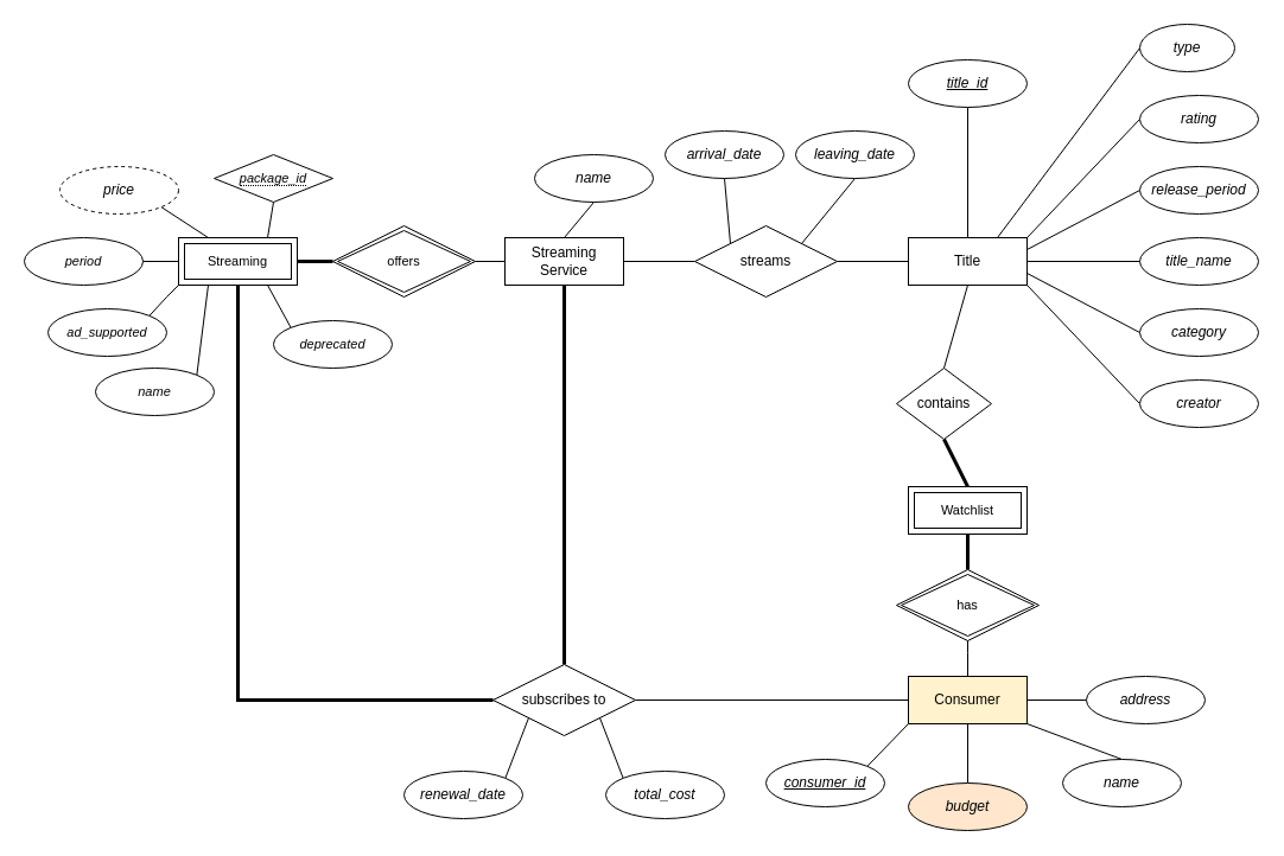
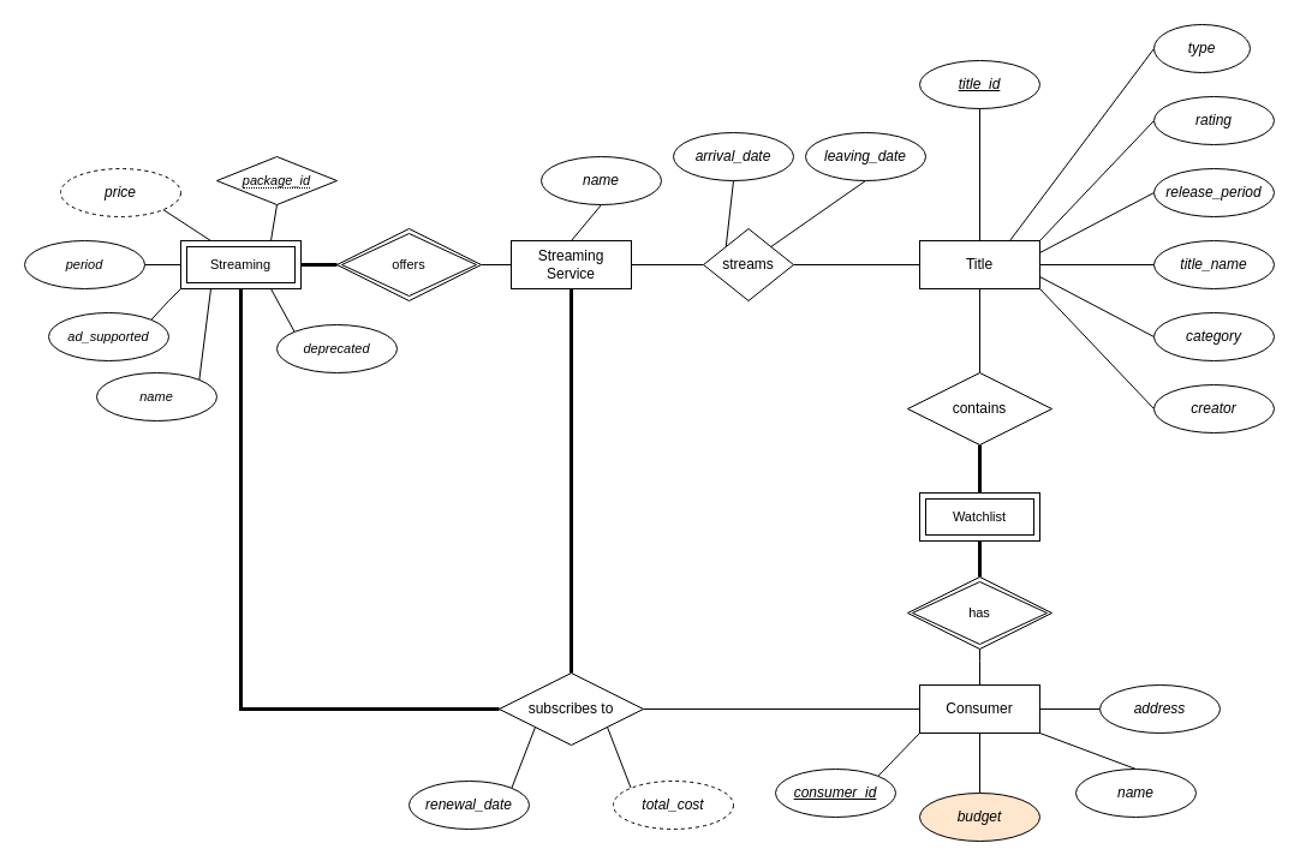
- <mxCell id="9" value="streams" style="shape=rhombus;perimeter=rhombusPerimeter;whiteSpace=wrap;html=1;align=center;" parent="1" vertex="1"><mxGeometry x="585" y="190" width="120" height="60" as="geometry" /></mxCell>
+ <mxCell id="9" value="streams" style="shape=rhombus;perimeter=rhombusPerimeter;whiteSpace=wrap;html=1;align=center;" parent="1" vertex="1"><mxGeometry x="585" y="190" width="75" height="60" as="geometry" /></mxCell>
- <mxCell id="66" value="contains" style="shape=rhombus;perimeter=rhombusPerimeter;whiteSpace=wrap;html=1;align=center;" parent="1" vertex="1"><mxGeometry x="755" y="310" width="80" height="60" as="geometry" /></mxCell>
+ <mxCell id="66" value="contains" style="shape=rhombus;perimeter=rhombusPerimeter;whiteSpace=wrap;html=1;align=center;" parent="1" vertex="1"><mxGeometry x="755" y="310" width="120" height="60" as="geometry" /></mxCell>
- <mxCell id="20" value="Consumer" style="whiteSpace=wrap;html=1;align=center;fillColor=#fff2cc;" parent="1" vertex="1"><mxGeometry x="765" y="570" width="100" height="40" as="geometry" /></mxCell>
+ <mxCell id="20" value="Consumer" style="whiteSpace=wrap;html=1;align=center;" parent="1" vertex="1"><mxGeometry x="765" y="570" width="100" height="40" as="geometry" /></mxCell>
- <mxCell id="25" value="&lt;i&gt;total_cost&lt;/i&gt;" style="ellipse;whiteSpace=wrap;html=1;align=center;" parent="1" vertex="1"><mxGeometry x="510" y="650" width="100" height="40" as="geometry" /></mxCell>
+ <mxCell id="25" value="&lt;i&gt;total_cost&lt;/i&gt;" style="ellipse;whiteSpace=wrap;html=1;align=center;dashed=1;" parent="1" vertex="1"><mxGeometry x="510" y="650" width="100" height="40" as="geometry" /></mxCell>
